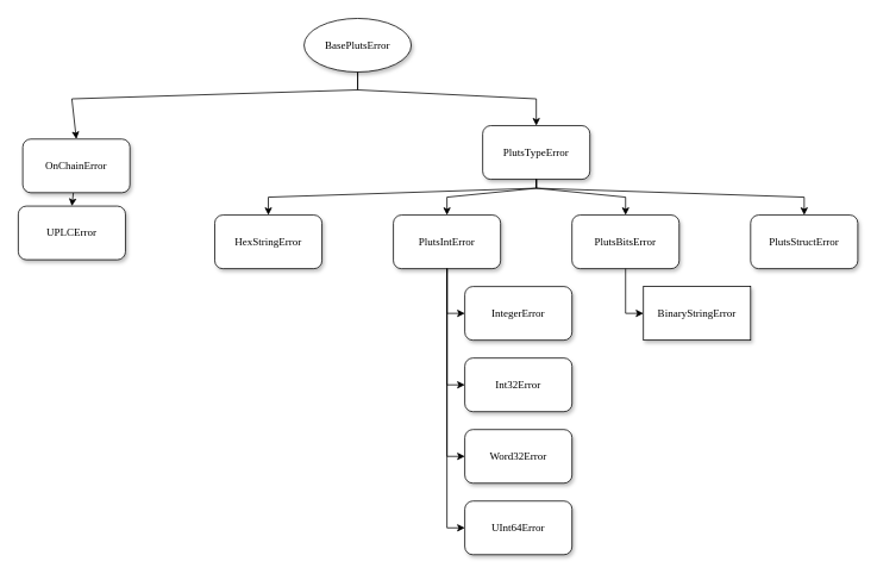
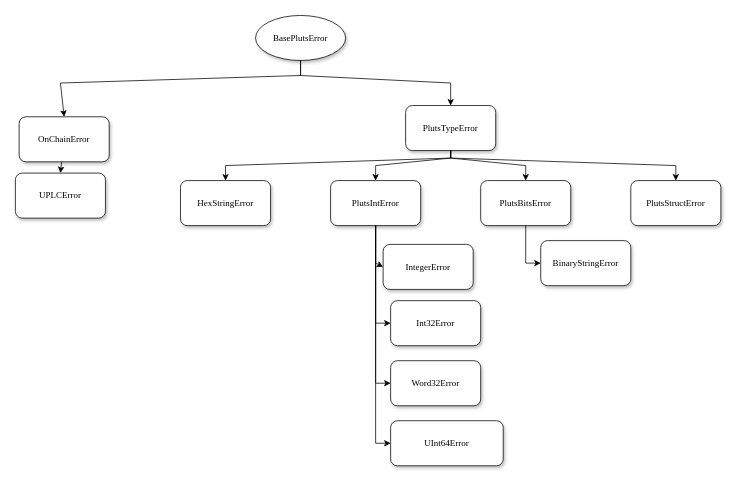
- <mxCell id="10" value="&lt;span&gt;IntegerError&lt;br&gt;&lt;/span&gt;" style="whiteSpace=wrap;html=1;rounded=1;shadow=1;labelBackgroundColor=none;strokeWidth=1;fontFamily=Verdana;fontSize=12;align=center;" parent="1" vertex="1"><mxGeometry x="520" y="320" width="120" height="60" as="geometry" /></mxCell>
+ <mxCell id="10" value="&lt;span&gt;IntegerError&lt;br&gt;&lt;/span&gt;" style="whiteSpace=wrap;html=1;rounded=1;shadow=1;labelBackgroundColor=none;strokeWidth=1;fontFamily=Verdana;fontSize=12;align=center;" parent="1" vertex="1"><mxGeometry x="510" y="325" width="120" height="60" as="geometry" /></mxCell>
- <mxCell id="25" value="&lt;span&gt;BinaryStringError&lt;br&gt;&lt;/span&gt;" style="whiteSpace=wrap;html=1;shadow=1;labelBackgroundColor=none;strokeWidth=1;fontFamily=Verdana;fontSize=12;align=center;rounded=0;" vertex="1" parent="1"><mxGeometry x="720" y="320" width="120" height="60" as="geometry" /></mxCell>
+ <mxCell id="25" value="&lt;span&gt;BinaryStringError&lt;br&gt;&lt;/span&gt;" style="whiteSpace=wrap;html=1;rounded=1;shadow=1;labelBackgroundColor=none;strokeWidth=1;fontFamily=Verdana;fontSize=12;align=center;" vertex="1" parent="1"><mxGeometry x="720" y="320" width="120" height="60" as="geometry" /></mxCell>
- <mxCell id="19" value="&lt;span&gt;UInt64Error&lt;br&gt;&lt;/span&gt;" style="whiteSpace=wrap;html=1;rounded=1;shadow=1;labelBackgroundColor=none;strokeWidth=1;fontFamily=Verdana;fontSize=12;align=center;" vertex="1" parent="1"><mxGeometry x="520" y="560" width="120" height="60" as="geometry" /></mxCell>
+ <mxCell id="19" value="&lt;span&gt;UInt64Error&lt;br&gt;&lt;/span&gt;" style="whiteSpace=wrap;html=1;rounded=1;shadow=1;labelBackgroundColor=none;strokeWidth=1;fontFamily=Verdana;fontSize=12;align=center;" vertex="1" parent="1"><mxGeometry x="520" y="560" width="150" height="60" as="geometry" /></mxCell>
